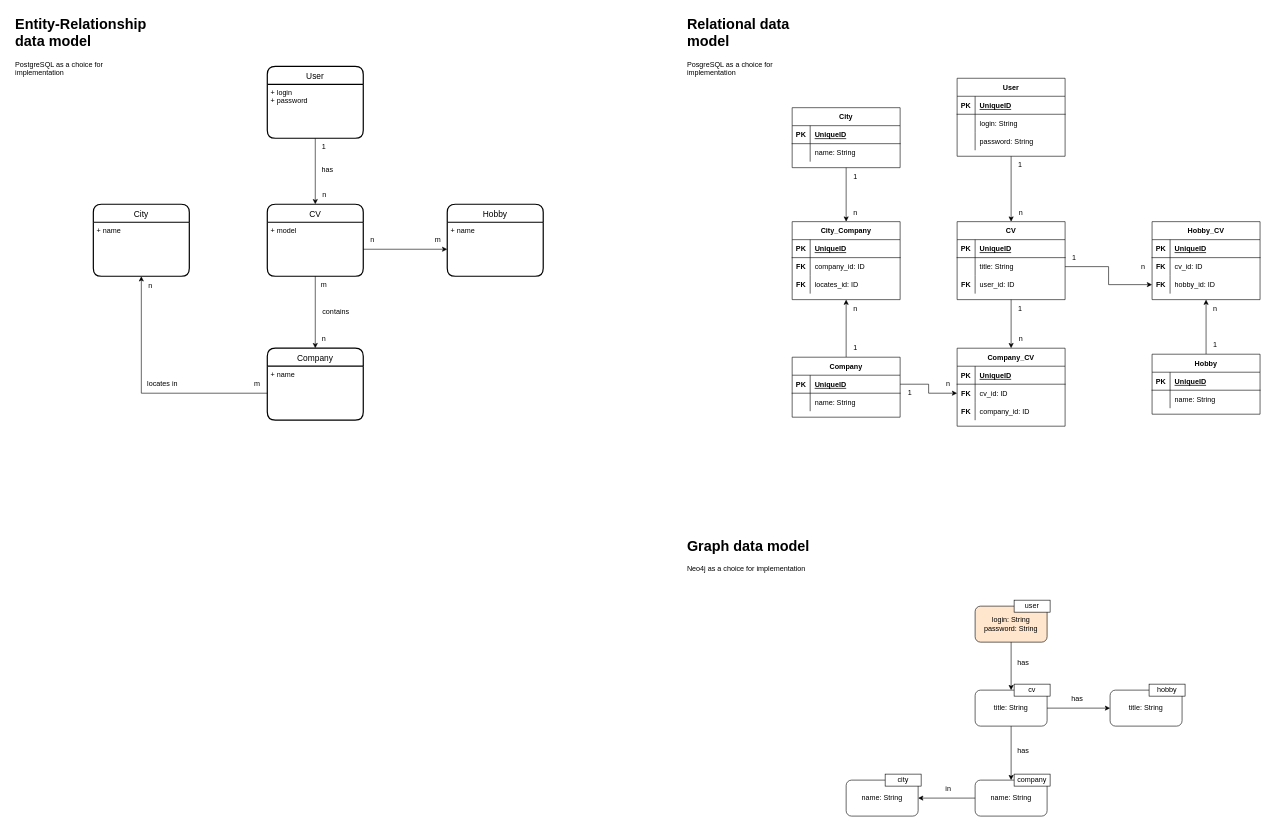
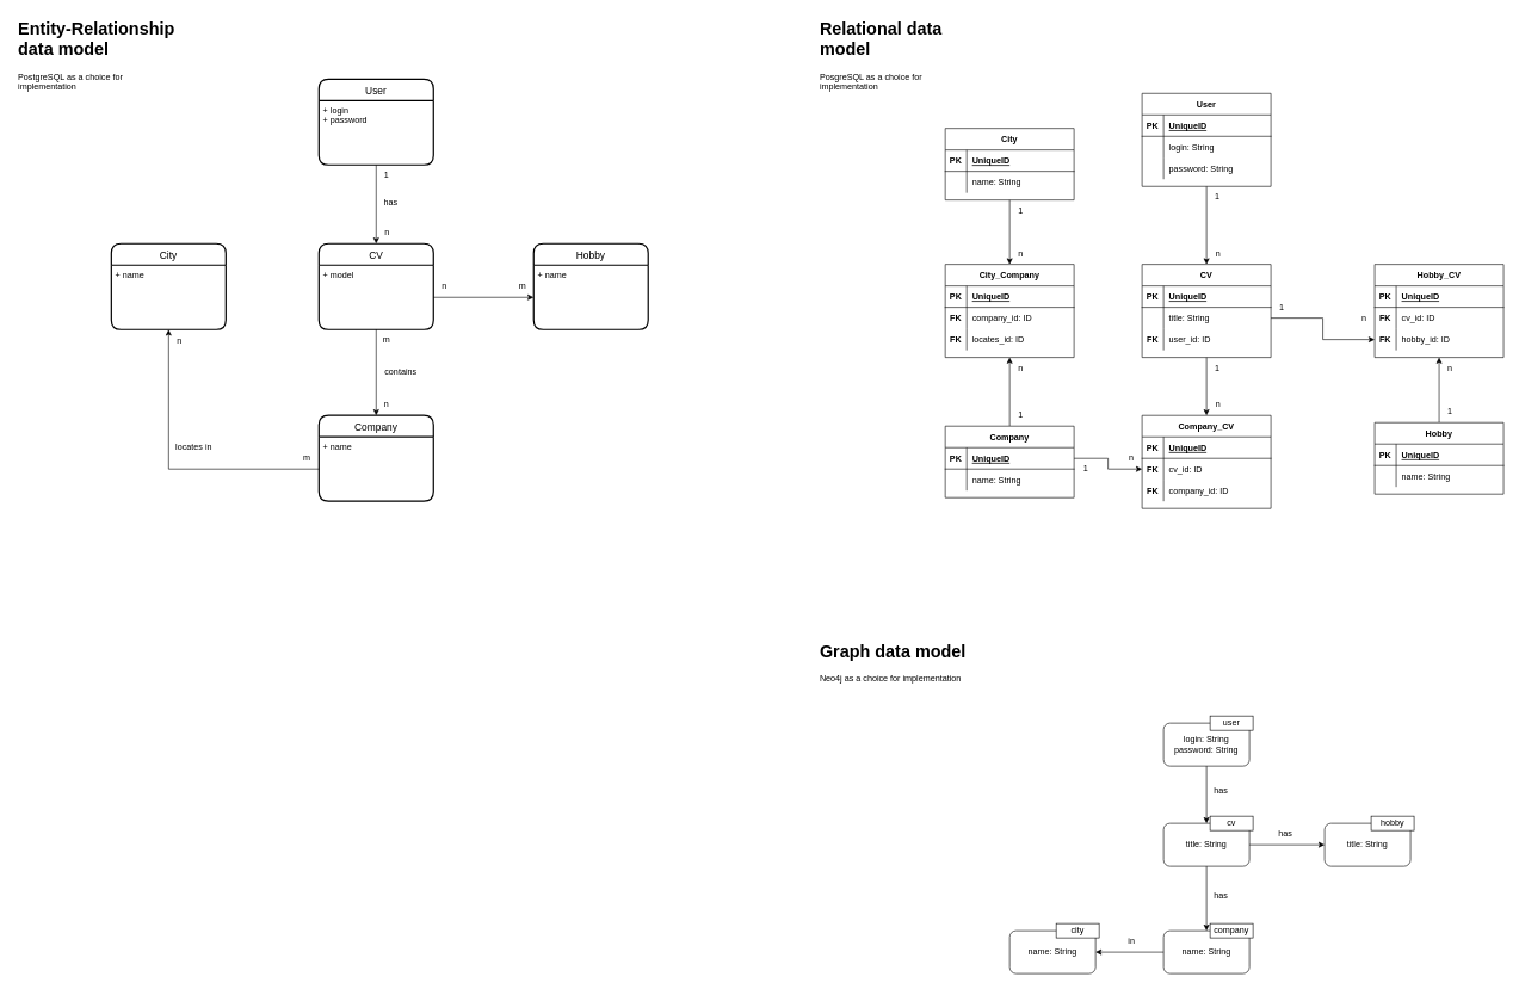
- <mxCell id="18" value="locates in" style="text;html=1;align=center;verticalAlign=middle;resizable=0;points=[];autosize=1;strokeColor=none;fillColor=none;" vertex="1" parent="1"><mxGeometry x="235" y="625" width="70" height="30" as="geometry" /></mxCell>
+ <mxCell id="18" value="locates in" style="text;html=1;align=center;verticalAlign=middle;resizable=0;points=[];autosize=1;strokeColor=none;fillColor=none;" vertex="1" parent="1"><mxGeometry x="235" y="610" width="70" height="30" as="geometry" /></mxCell>
- <mxCell id="122" value="login: String&lt;br&gt;password: String" style="rounded=1;whiteSpace=wrap;html=1;fillColor=#ffe6cc;" vertex="1" parent="1"><mxGeometry x="1625" y="1010" width="120" height="60" as="geometry" /></mxCell>
+ <mxCell id="122" value="login: String&lt;br&gt;password: String" style="rounded=1;whiteSpace=wrap;html=1;" vertex="1" parent="1"><mxGeometry x="1625" y="1010" width="120" height="60" as="geometry" /></mxCell>
